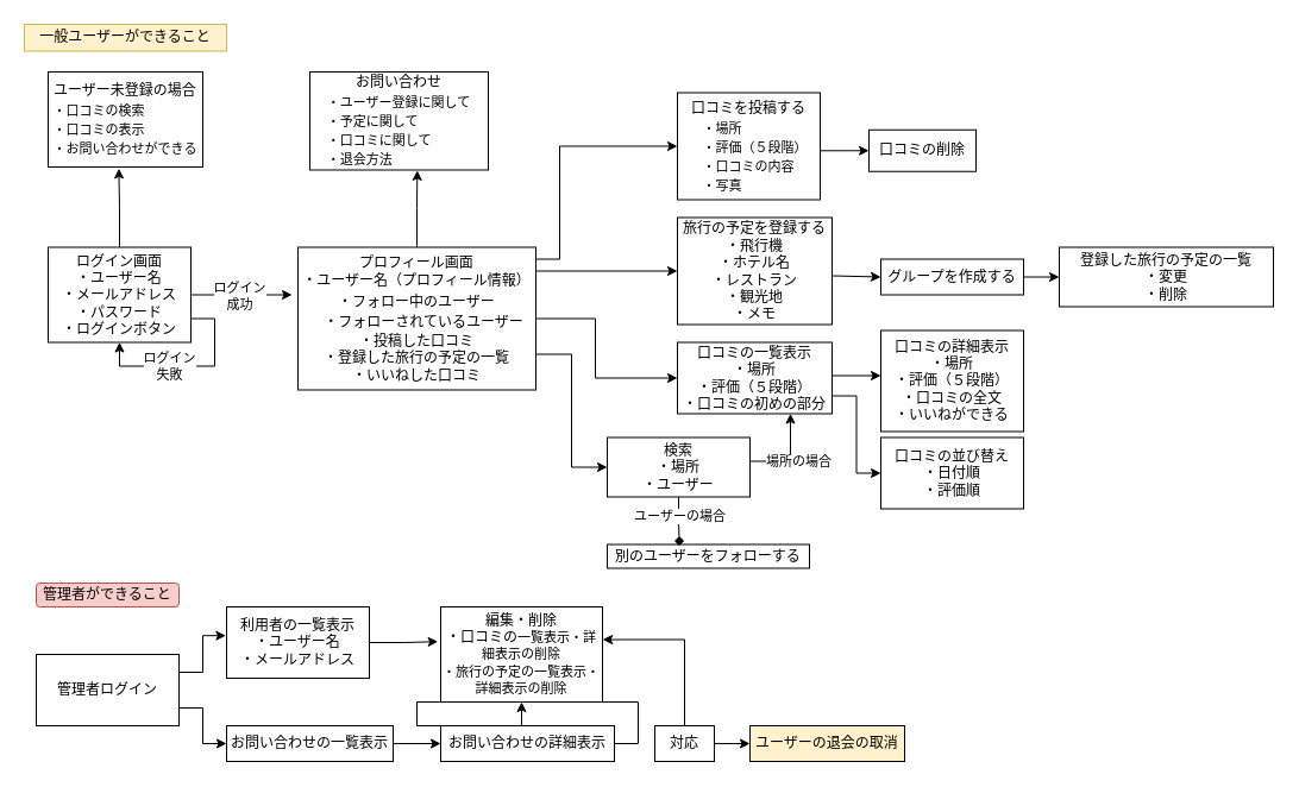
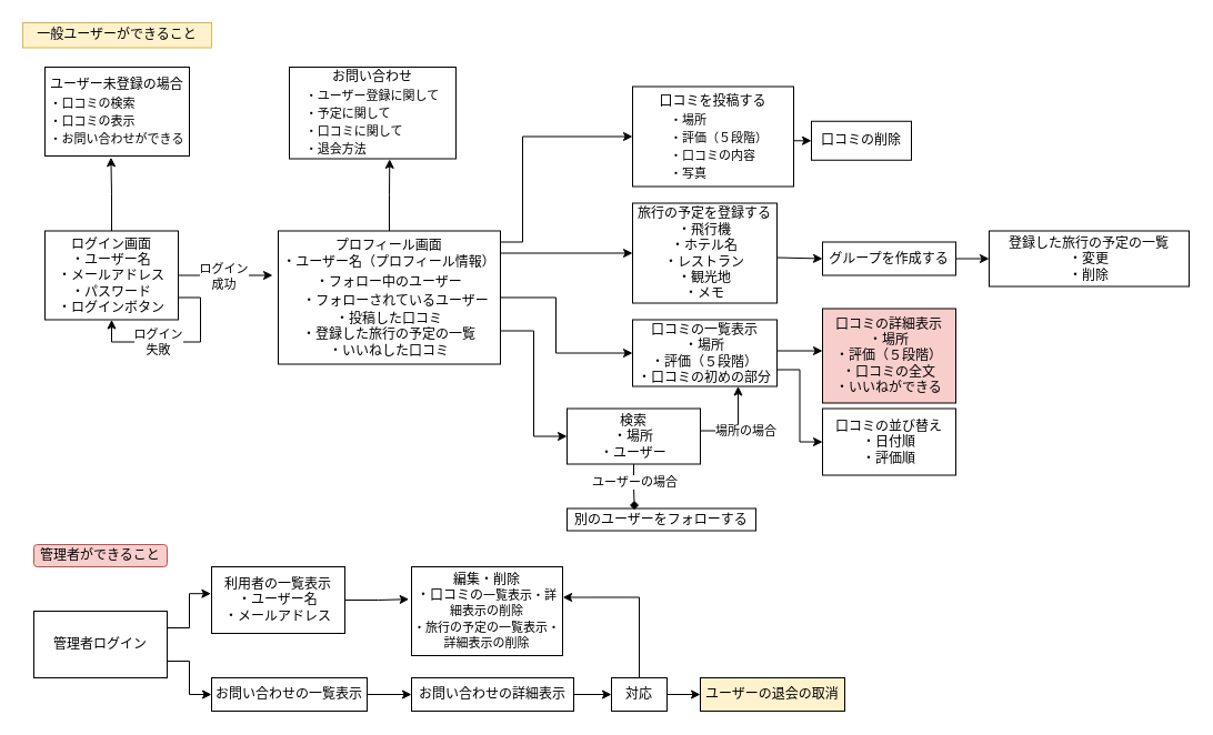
- <mxCell id="14" value="口コミを投稿する&lt;p style=&quot;font-variant-numeric: normal; font-variant-east-asian: normal; font-variant-alternates: normal; font-kerning: auto; font-optical-sizing: auto; font-feature-settings: normal; font-variation-settings: normal; font-variant-position: normal; font-stretch: normal; font-size: 11px; line-height: normal; margin: 0px; text-align: start;&quot; class=&quot;p1&quot;&gt;　・場所&lt;/p&gt;&lt;p style=&quot;font-variant-numeric: normal; font-variant-east-asian: normal; font-variant-alternates: normal; font-kerning: auto; font-optical-sizing: auto; font-feature-settings: normal; font-variation-settings: normal; font-variant-position: normal; font-stretch: normal; font-size: 11px; line-height: normal; margin: 0px; text-align: start;&quot; class=&quot;p1&quot;&gt;　・評価（５段階）&lt;/p&gt;&lt;p style=&quot;font-variant-numeric: normal; font-variant-east-asian: normal; font-variant-alternates: normal; font-kerning: auto; font-optical-sizing: auto; font-feature-settings: normal; font-variation-settings: normal; font-variant-position: normal; font-stretch: normal; font-size: 11px; line-height: normal; margin: 0px; text-align: start;&quot; class=&quot;p1&quot;&gt;　・口コミの内容&lt;/p&gt;&lt;p style=&quot;font-variant-numeric: normal; font-variant-east-asian: normal; font-variant-alternates: normal; font-kerning: auto; font-optical-sizing: auto; font-feature-settings: normal; font-variation-settings: normal; font-variant-position: normal; font-stretch: normal; font-size: 11px; line-height: normal; margin: 0px; text-align: start;&quot; class=&quot;p1&quot;&gt;　・写真&lt;/p&gt;" style="rounded=0;whiteSpace=wrap;html=1;" parent="1" vertex="1"><mxGeometry x="569" y="77.5" width="120" height="90" as="geometry" /></mxCell>
+ <mxCell id="14" value="口コミを投稿する&lt;p style=&quot;font-variant-numeric: normal; font-variant-east-asian: normal; font-variant-alternates: normal; font-kerning: auto; font-optical-sizing: auto; font-feature-settings: normal; font-variation-settings: normal; font-variant-position: normal; font-stretch: normal; font-size: 11px; line-height: normal; margin: 0px; text-align: start;&quot; class=&quot;p1&quot;&gt;　・場所&lt;/p&gt;&lt;p style=&quot;font-variant-numeric: normal; font-variant-east-asian: normal; font-variant-alternates: normal; font-kerning: auto; font-optical-sizing: auto; font-feature-settings: normal; font-variation-settings: normal; font-variant-position: normal; font-stretch: normal; font-size: 11px; line-height: normal; margin: 0px; text-align: start;&quot; class=&quot;p1&quot;&gt;　・評価（５段階）&lt;/p&gt;&lt;p style=&quot;font-variant-numeric: normal; font-variant-east-asian: normal; font-variant-alternates: normal; font-kerning: auto; font-optical-sizing: auto; font-feature-settings: normal; font-variation-settings: normal; font-variant-position: normal; font-stretch: normal; font-size: 11px; line-height: normal; margin: 0px; text-align: start;&quot; class=&quot;p1&quot;&gt;　・口コミの内容&lt;/p&gt;&lt;p style=&quot;font-variant-numeric: normal; font-variant-east-asian: normal; font-variant-alternates: normal; font-kerning: auto; font-optical-sizing: auto; font-feature-settings: normal; font-variation-settings: normal; font-variant-position: normal; font-stretch: normal; font-size: 11px; line-height: normal; margin: 0px; text-align: start;&quot; class=&quot;p1&quot;&gt;　・写真&lt;/p&gt;" style="rounded=0;whiteSpace=wrap;html=1;" parent="1" vertex="1"><mxGeometry x="569" y="77.5" width="145" height="90" as="geometry" /></mxCell>
- <mxCell id="20" value="口コミの詳細表示&lt;div&gt;・場所&lt;/div&gt;&lt;div&gt;・評価（５段階）&lt;/div&gt;&lt;div&gt;・口コミの全文&lt;/div&gt;&lt;div&gt;・いいねができる&lt;/div&gt;" style="rounded=0;whiteSpace=wrap;html=1;" parent="1" vertex="1"><mxGeometry x="740" y="277.5" width="120" height="85" as="geometry" /></mxCell>
+ <mxCell id="20" value="口コミの詳細表示&lt;div&gt;・場所&lt;/div&gt;&lt;div&gt;・評価（５段階）&lt;/div&gt;&lt;div&gt;・口コミの全文&lt;/div&gt;&lt;div&gt;・いいねができる&lt;/div&gt;" style="rounded=0;whiteSpace=wrap;html=1;fillColor=#f8cecc;" parent="1" vertex="1"><mxGeometry x="740" y="277.5" width="120" height="85" as="geometry" /></mxCell>
- <mxCell id="40" style="edgeStyle=orthogonalEdgeStyle;rounded=0;orthogonalLoop=1;jettySize=auto;html=1;exitX=1;exitY=0.5;exitDx=0;exitDy=0;" parent="1" source="41" target="37" edge="1"><mxGeometry relative="1" as="geometry" /></mxCell>
+ <mxCell id="40" style="edgeStyle=orthogonalEdgeStyle;rounded=0;orthogonalLoop=1;jettySize=auto;html=1;exitX=1;exitY=0.5;exitDx=0;exitDy=0;entryX=0;entryY=0.5;entryDx=0;entryDy=0;" parent="1" source="41" target="43" edge="1"><mxGeometry relative="1" as="geometry" /></mxCell>
